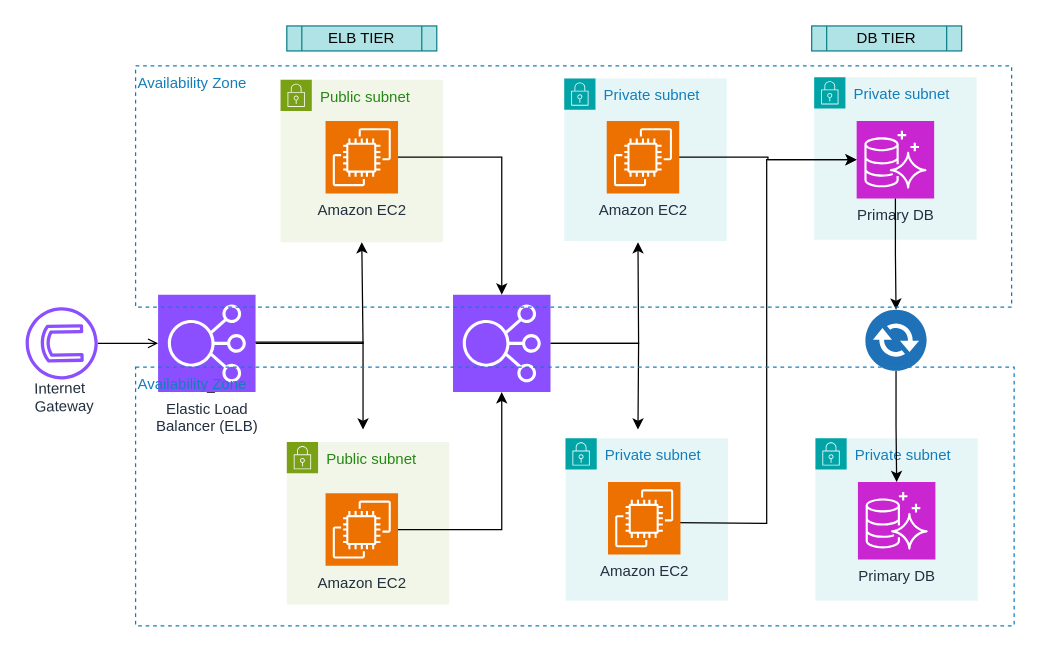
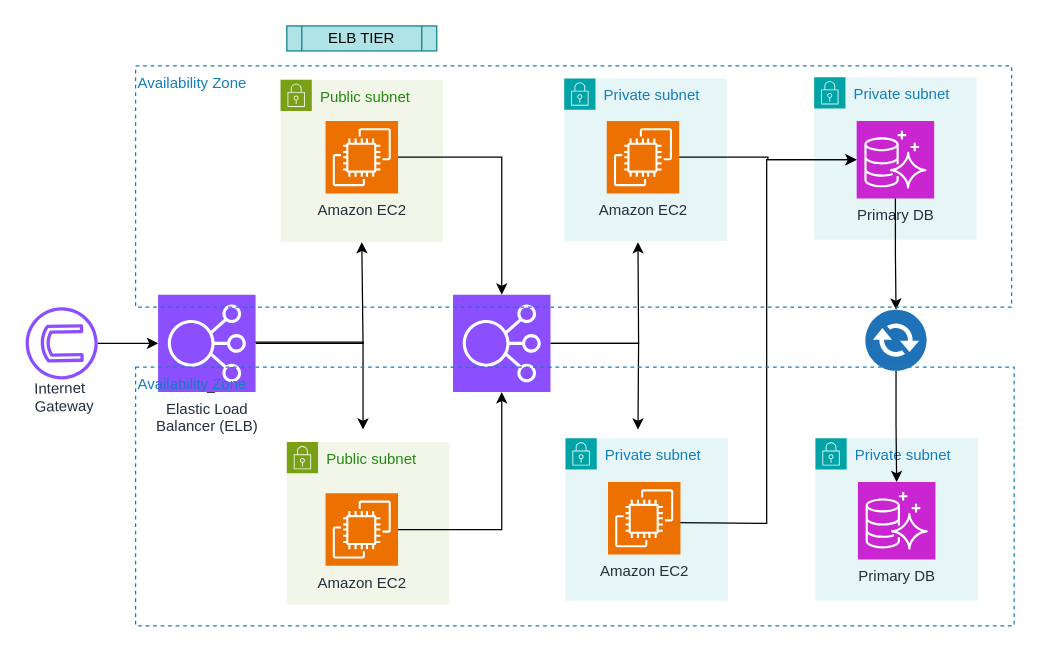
- <mxCell id="25" value="DB TIER" style="shape=process;whiteSpace=wrap;html=1;backgroundOutline=1;fillColor=#b0e3e6;rounded=0;glass=0;strokeColor=#0e8088;" vertex="1" parent="1"><mxGeometry x="649" y="20" width="120" height="20" as="geometry" /></mxCell>
- <mxCell id="10" value="" style="edgeStyle=orthogonalEdgeStyle;rounded=0;orthogonalLoop=1;jettySize=auto;html=1;endArrow=open;" edge="1" parent="1" source="11" target="9"><mxGeometry relative="1" as="geometry" /></mxCell>
+ <mxCell id="10" value="" style="edgeStyle=orthogonalEdgeStyle;rounded=0;orthogonalLoop=1;jettySize=auto;html=1;" edge="1" parent="1" source="11" target="9"><mxGeometry relative="1" as="geometry" /></mxCell>
